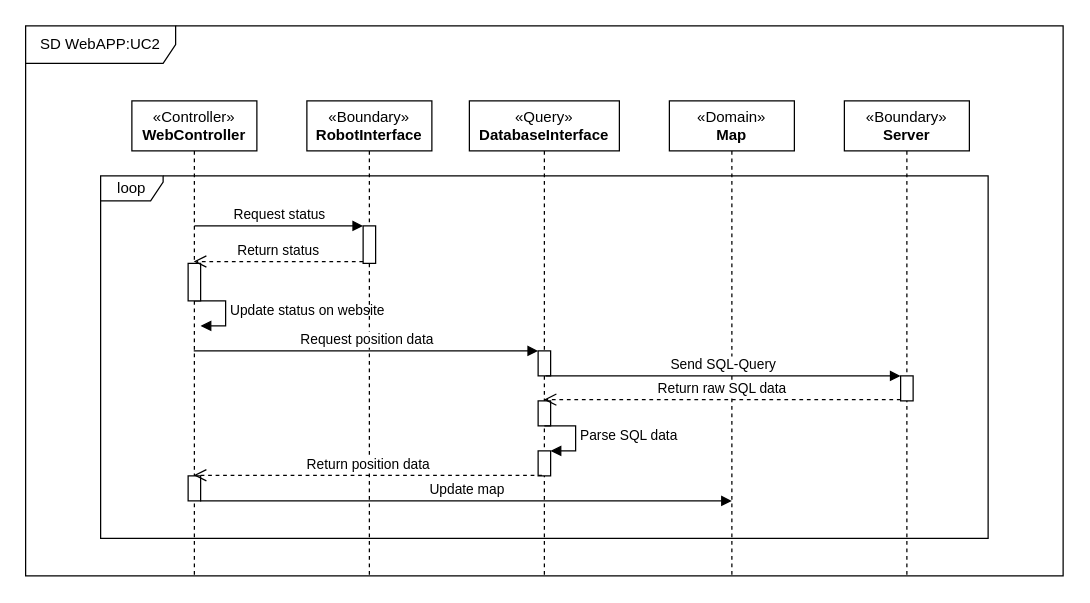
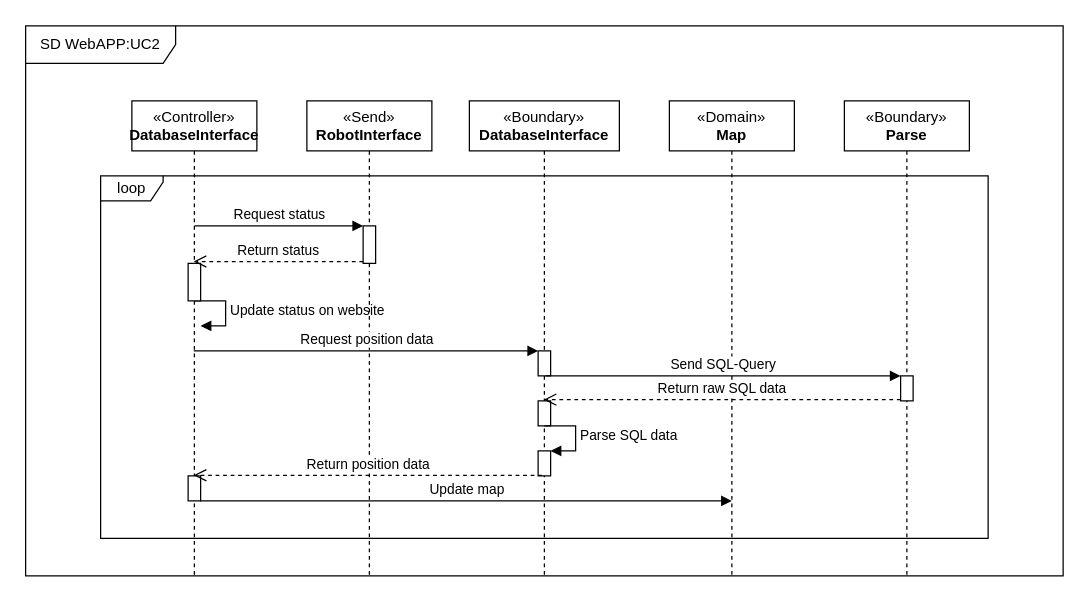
- <mxCell id="4" value="&lt;span&gt;«Controller»&lt;/span&gt;&lt;br&gt;&lt;b&gt;WebController&lt;/b&gt;" style="shape=umlLifeline;perimeter=lifelinePerimeter;whiteSpace=wrap;html=1;container=1;collapsible=0;recursiveResize=0;outlineConnect=0;" parent="1" vertex="1"><mxGeometry x="105" y="80" width="100" height="380" as="geometry" /></mxCell>
+ <mxCell id="4" value="&lt;span&gt;«Controller»&lt;/span&gt;&lt;br&gt;&lt;b&gt;DatabaseInterface&lt;/b&gt;" style="shape=umlLifeline;perimeter=lifelinePerimeter;whiteSpace=wrap;html=1;container=1;collapsible=0;recursiveResize=0;outlineConnect=0;" parent="1" vertex="1"><mxGeometry x="105" y="80" width="100" height="380" as="geometry" /></mxCell>
- <mxCell id="8" value="&lt;span&gt;«Boundary»&lt;/span&gt;&lt;br&gt;&lt;b&gt;RobotInterface&lt;/b&gt;&lt;br&gt;" style="shape=umlLifeline;perimeter=lifelinePerimeter;whiteSpace=wrap;html=1;container=1;collapsible=0;recursiveResize=0;outlineConnect=0;" parent="1" vertex="1"><mxGeometry x="245" y="80" width="100" height="380" as="geometry" /></mxCell>
+ <mxCell id="8" value="&lt;span&gt;«Send»&lt;/span&gt;&lt;br&gt;&lt;b&gt;RobotInterface&lt;/b&gt;&lt;br&gt;" style="shape=umlLifeline;perimeter=lifelinePerimeter;whiteSpace=wrap;html=1;container=1;collapsible=0;recursiveResize=0;outlineConnect=0;" parent="1" vertex="1"><mxGeometry x="245" y="80" width="100" height="380" as="geometry" /></mxCell>
- <mxCell id="9" value="&lt;span&gt;«Query»&lt;/span&gt;&lt;br&gt;&lt;b&gt;DatabaseInterface&lt;/b&gt;&lt;br&gt;" style="shape=umlLifeline;perimeter=lifelinePerimeter;whiteSpace=wrap;html=1;container=1;collapsible=0;recursiveResize=0;outlineConnect=0;" parent="1" vertex="1"><mxGeometry x="375" y="80" width="120" height="380" as="geometry" /></mxCell>
+ <mxCell id="9" value="&lt;span&gt;«Boundary»&lt;/span&gt;&lt;br&gt;&lt;b&gt;DatabaseInterface&lt;/b&gt;&lt;br&gt;" style="shape=umlLifeline;perimeter=lifelinePerimeter;whiteSpace=wrap;html=1;container=1;collapsible=0;recursiveResize=0;outlineConnect=0;" parent="1" vertex="1"><mxGeometry x="375" y="80" width="120" height="380" as="geometry" /></mxCell>
- <mxCell id="14" value="&lt;span&gt;«Boundary»&lt;/span&gt;&lt;br&gt;&lt;b&gt;Server&lt;/b&gt;&lt;br&gt;" style="shape=umlLifeline;perimeter=lifelinePerimeter;whiteSpace=wrap;html=1;container=1;collapsible=0;recursiveResize=0;outlineConnect=0;" parent="1" vertex="1"><mxGeometry x="675" y="80" width="100" height="380" as="geometry" /></mxCell>
+ <mxCell id="14" value="&lt;span&gt;«Boundary»&lt;/span&gt;&lt;br&gt;&lt;b&gt;Parse&lt;/b&gt;&lt;br&gt;" style="shape=umlLifeline;perimeter=lifelinePerimeter;whiteSpace=wrap;html=1;container=1;collapsible=0;recursiveResize=0;outlineConnect=0;" parent="1" vertex="1"><mxGeometry x="675" y="80" width="100" height="380" as="geometry" /></mxCell>
